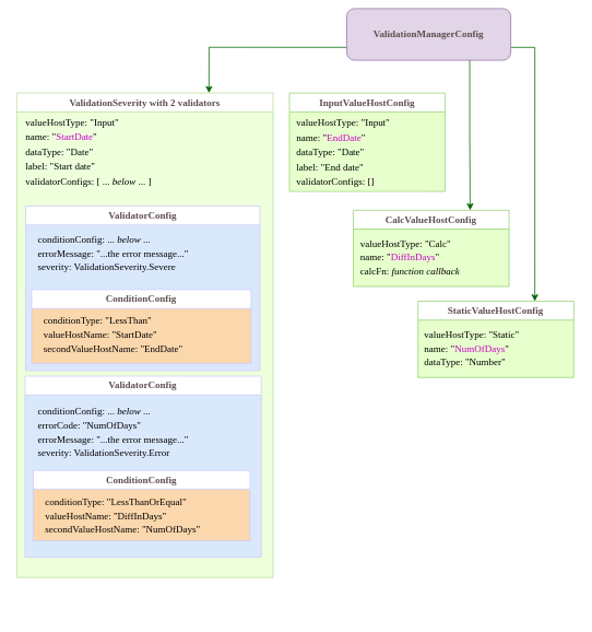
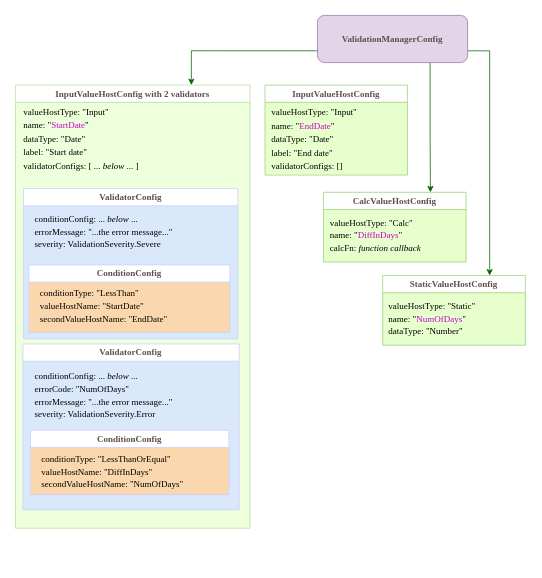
- <mxCell id="5" value="&lt;b&gt;&lt;font color=&quot;#5e4e4e&quot;&gt;ValidationManagerConfig&lt;/font&gt;&lt;/b&gt;&lt;font face=&quot;Lucida Console&quot;&gt;&lt;br&gt;&lt;/font&gt;" style="whiteSpace=wrap;html=1;rounded=1;comic=0;labelBackgroundColor=none;strokeWidth=1;fontFamily=Verdana;fontSize=12;align=center;fillColor=#e1d5e7;strokeColor=#9673a6;" vertex="1" parent="1"><mxGeometry x="423" y="10" width="200.25" height="63" as="geometry" /></mxCell>
+ <mxCell id="5" value="&lt;b&gt;&lt;font color=&quot;#5e4e4e&quot;&gt;ValidationManagerConfig&lt;/font&gt;&lt;/b&gt;&lt;font face=&quot;Lucida Console&quot;&gt;&lt;br&gt;&lt;/font&gt;" style="whiteSpace=wrap;html=1;rounded=1;comic=0;labelBackgroundColor=none;strokeWidth=1;fontFamily=Verdana;fontSize=12;align=center;fillColor=#e1d5e7;strokeColor=#9673a6;" vertex="1" parent="1"><mxGeometry x="423" y="20" width="200.25" height="63" as="geometry" /></mxCell>
- <mxCell id="6" value="&lt;font face=&quot;Verdana&quot; color=&quot;#5e4e4e&quot;&gt;ValidationSeverity with 2 validators&lt;/font&gt;" style="swimlane;whiteSpace=wrap;html=1;strokeColor=#97D077;fontColor=#006600;collapsible=0;opacity=70;swimlaneFillColor=#E6FFCC;" vertex="1" parent="1"><mxGeometry x="20" y="113" width="313" height="591.08" as="geometry" /></mxCell>
+ <mxCell id="6" value="&lt;font face=&quot;Verdana&quot; color=&quot;#5e4e4e&quot;&gt;InputValueHostConfig with 2 validators&lt;/font&gt;" style="swimlane;whiteSpace=wrap;html=1;strokeColor=#97D077;fontColor=#006600;collapsible=0;opacity=70;swimlaneFillColor=#E6FFCC;" vertex="1" parent="1"><mxGeometry x="20" y="113" width="313" height="591.08" as="geometry" /></mxCell>
